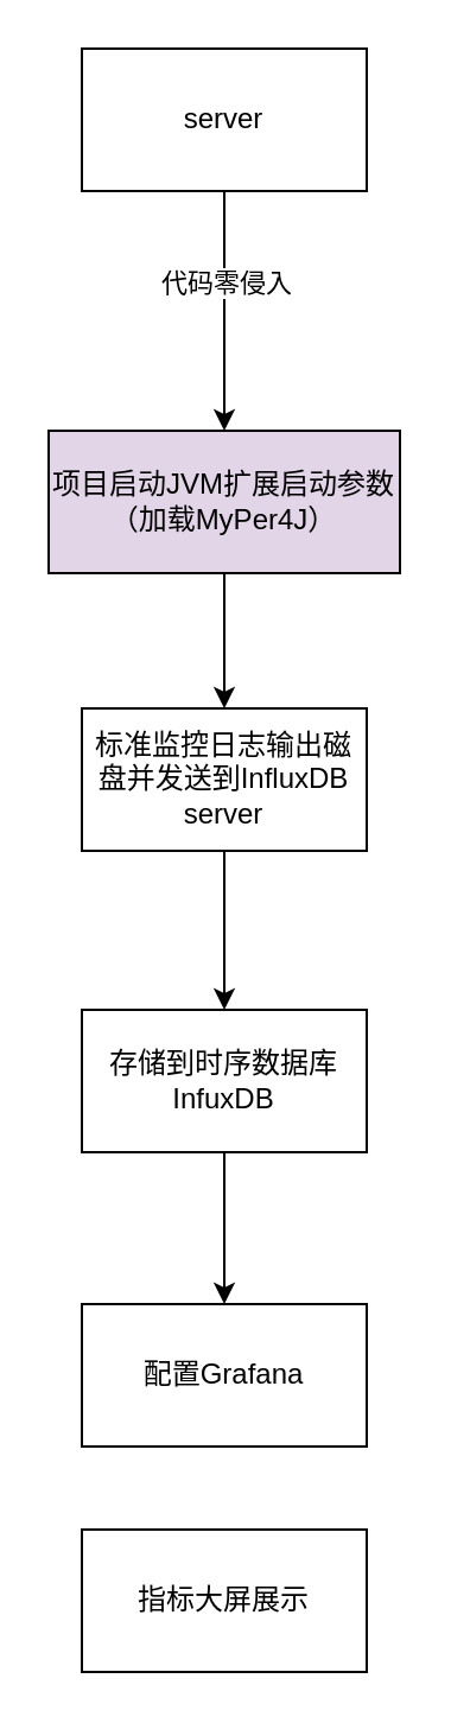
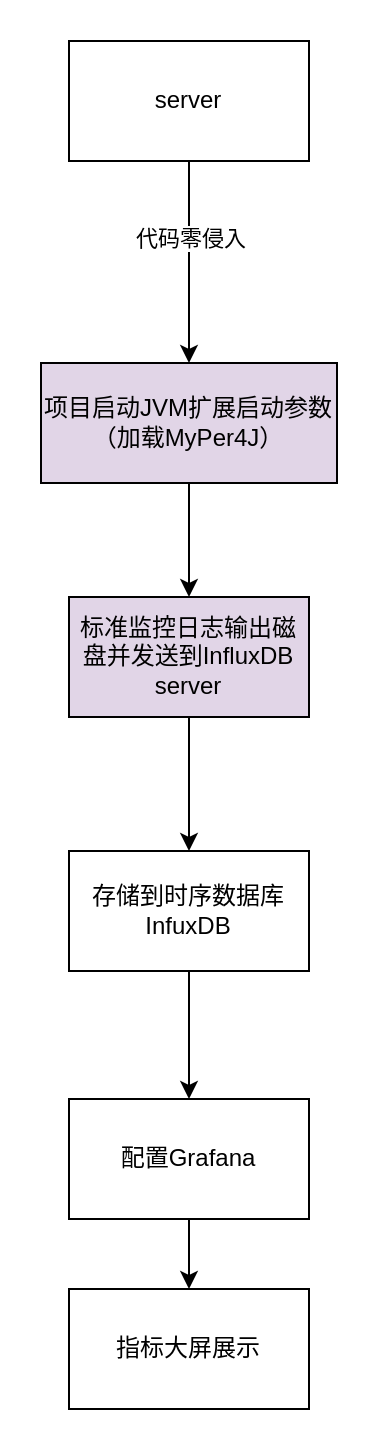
- <mxCell id="9" value="标准监控日志输出磁盘并发送到InfluxDB server" style="whiteSpace=wrap;html=1;rounded=0;" vertex="1" parent="1"><mxGeometry x="34" y="298" width="120" height="60" as="geometry" /></mxCell>
+ <mxCell id="9" value="标准监控日志输出磁盘并发送到InfluxDB server" style="whiteSpace=wrap;html=1;rounded=0;fillColor=#e1d5e7;" vertex="1" parent="1"><mxGeometry x="34" y="298" width="120" height="60" as="geometry" /></mxCell>
+ <mxCell id="12" value="" style="edgeStyle=orthogonalEdgeStyle;rounded=0;orthogonalLoop=1;jettySize=auto;html=1;" edge="1" parent="1" source="13" target="14"><mxGeometry relative="1" as="geometry" /></mxCell>
